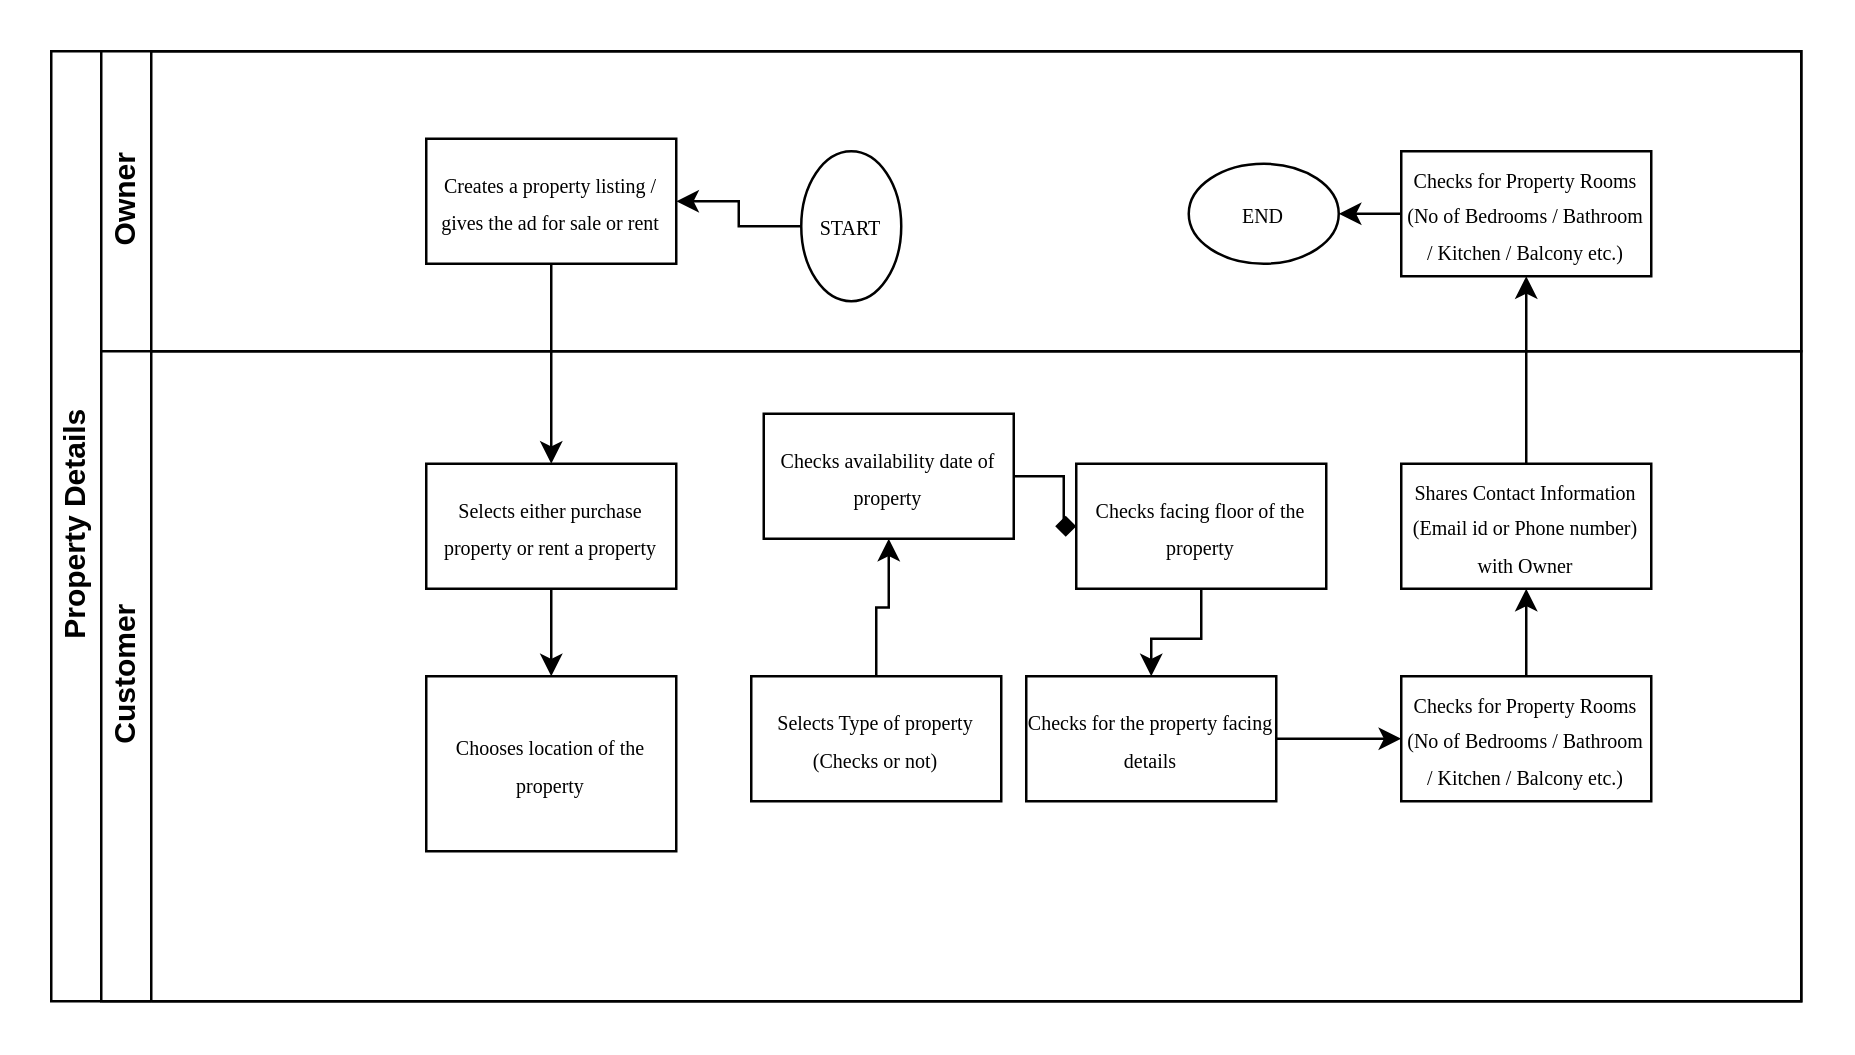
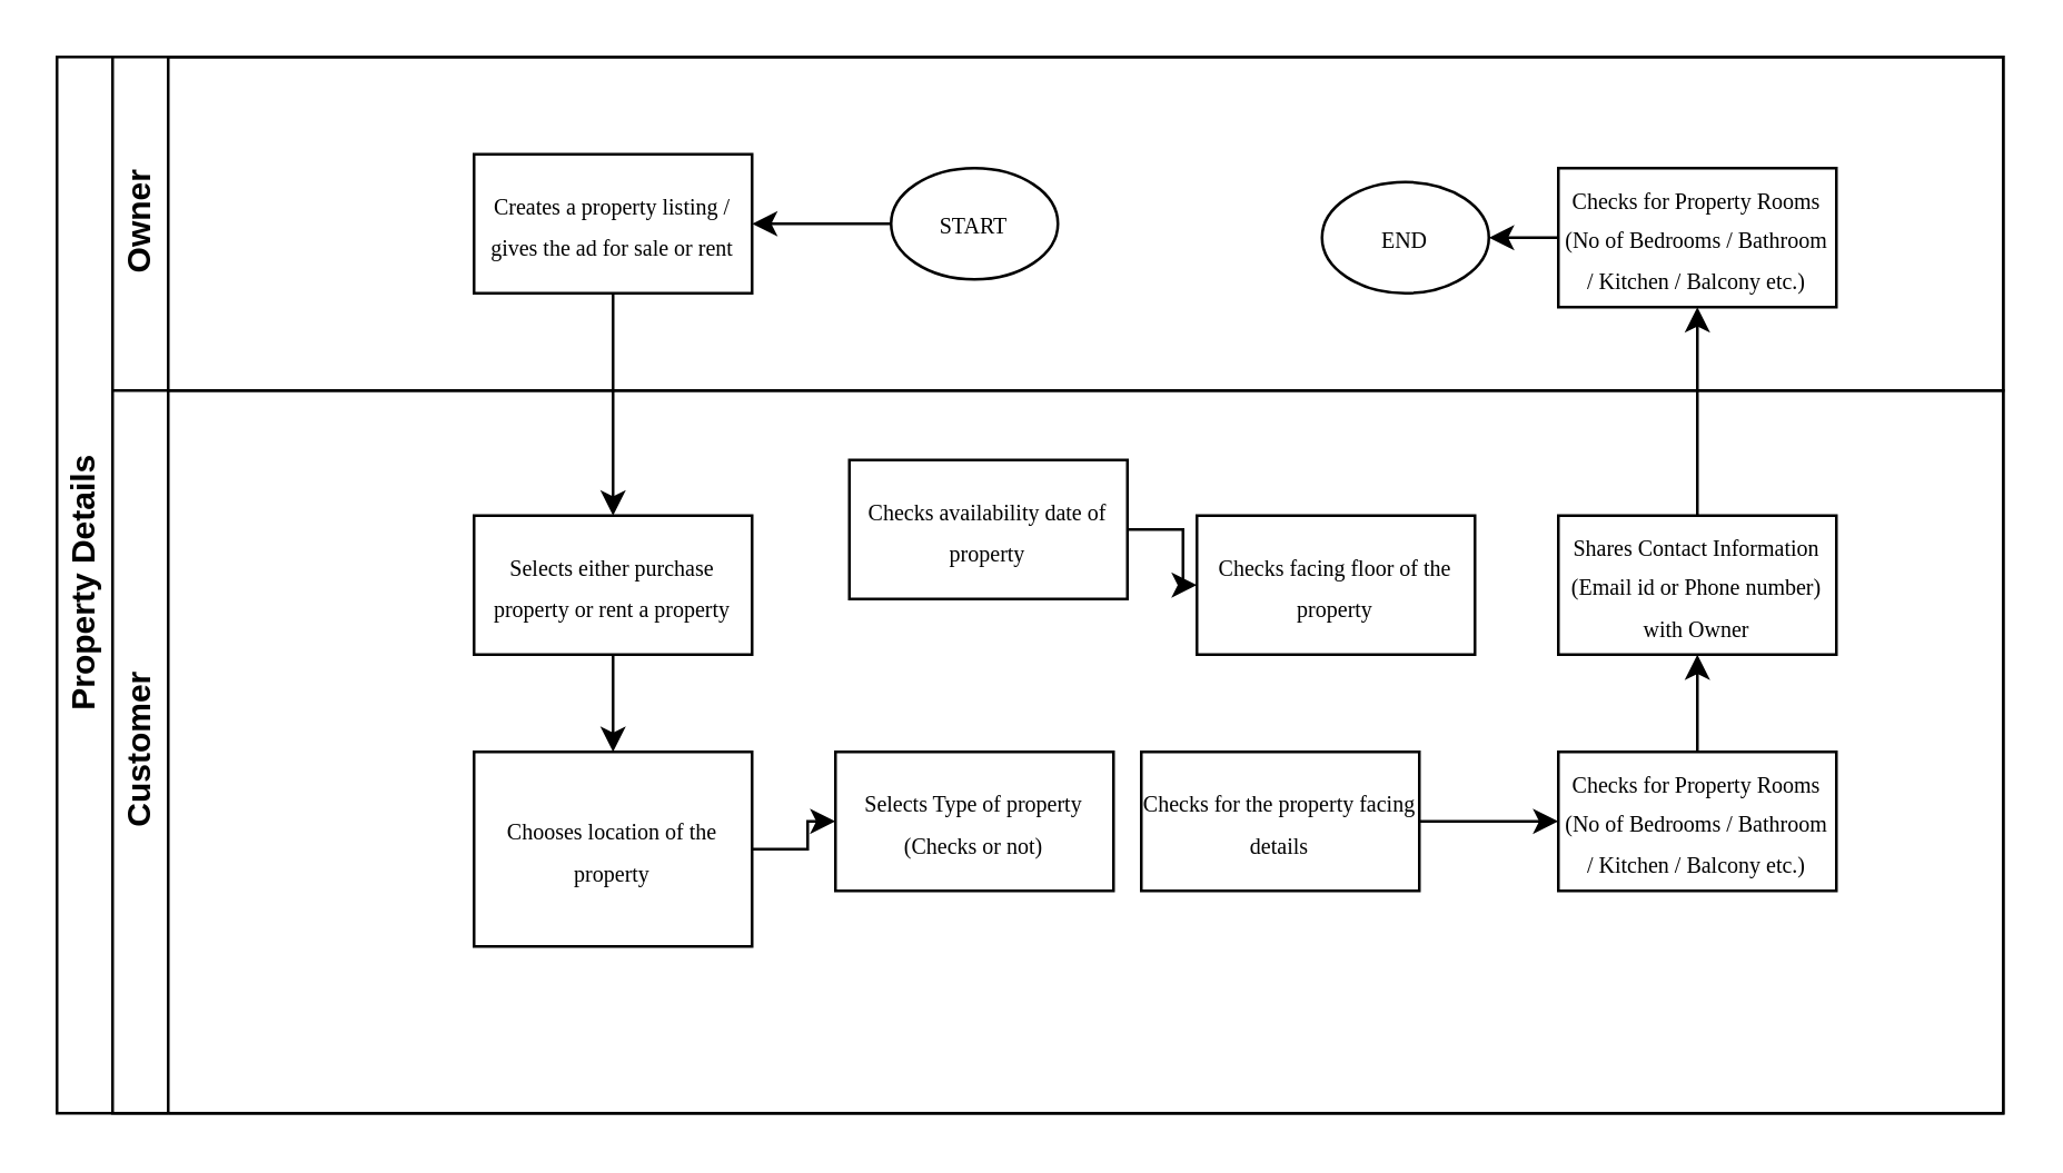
- <mxCell id="5" value="&lt;font face=&quot;Times New Roman&quot; style=&quot;font-size: 8px;&quot;&gt;START&lt;/font&gt;" style="ellipse;whiteSpace=wrap;html=1;" vertex="1" parent="3"><mxGeometry x="280" y="40" width="40" height="60" as="geometry" /></mxCell>
+ <mxCell id="5" value="&lt;font face=&quot;Times New Roman&quot; style=&quot;font-size: 8px;&quot;&gt;START&lt;/font&gt;" style="ellipse;whiteSpace=wrap;html=1;" vertex="1" parent="3"><mxGeometry x="280" y="40" width="60" height="40" as="geometry" /></mxCell>
- <mxCell id="18" value="" style="edgeStyle=orthogonalEdgeStyle;rounded=0;orthogonalLoop=1;jettySize=auto;html=1;endArrow=diamond;" edge="1" parent="11" source="19" target="21"><mxGeometry relative="1" as="geometry" /></mxCell>
+ <mxCell id="18" value="" style="edgeStyle=orthogonalEdgeStyle;rounded=0;orthogonalLoop=1;jettySize=auto;html=1;" edge="1" parent="11" source="19" target="21"><mxGeometry relative="1" as="geometry" /></mxCell>
- <mxCell id="16" value="" style="edgeStyle=orthogonalEdgeStyle;rounded=0;orthogonalLoop=1;jettySize=auto;html=1;" edge="1" parent="11" source="17" target="19"><mxGeometry relative="1" as="geometry" /></mxCell>
- <mxCell id="20" value="" style="edgeStyle=orthogonalEdgeStyle;rounded=0;orthogonalLoop=1;jettySize=auto;html=1;" edge="1" parent="11" source="21" target="23"><mxGeometry relative="1" as="geometry" /></mxCell>
+ <mxCell id="14" value="" style="edgeStyle=orthogonalEdgeStyle;rounded=0;orthogonalLoop=1;jettySize=auto;html=1;" edge="1" parent="11" source="15" target="17"><mxGeometry relative="1" as="geometry" /></mxCell>
